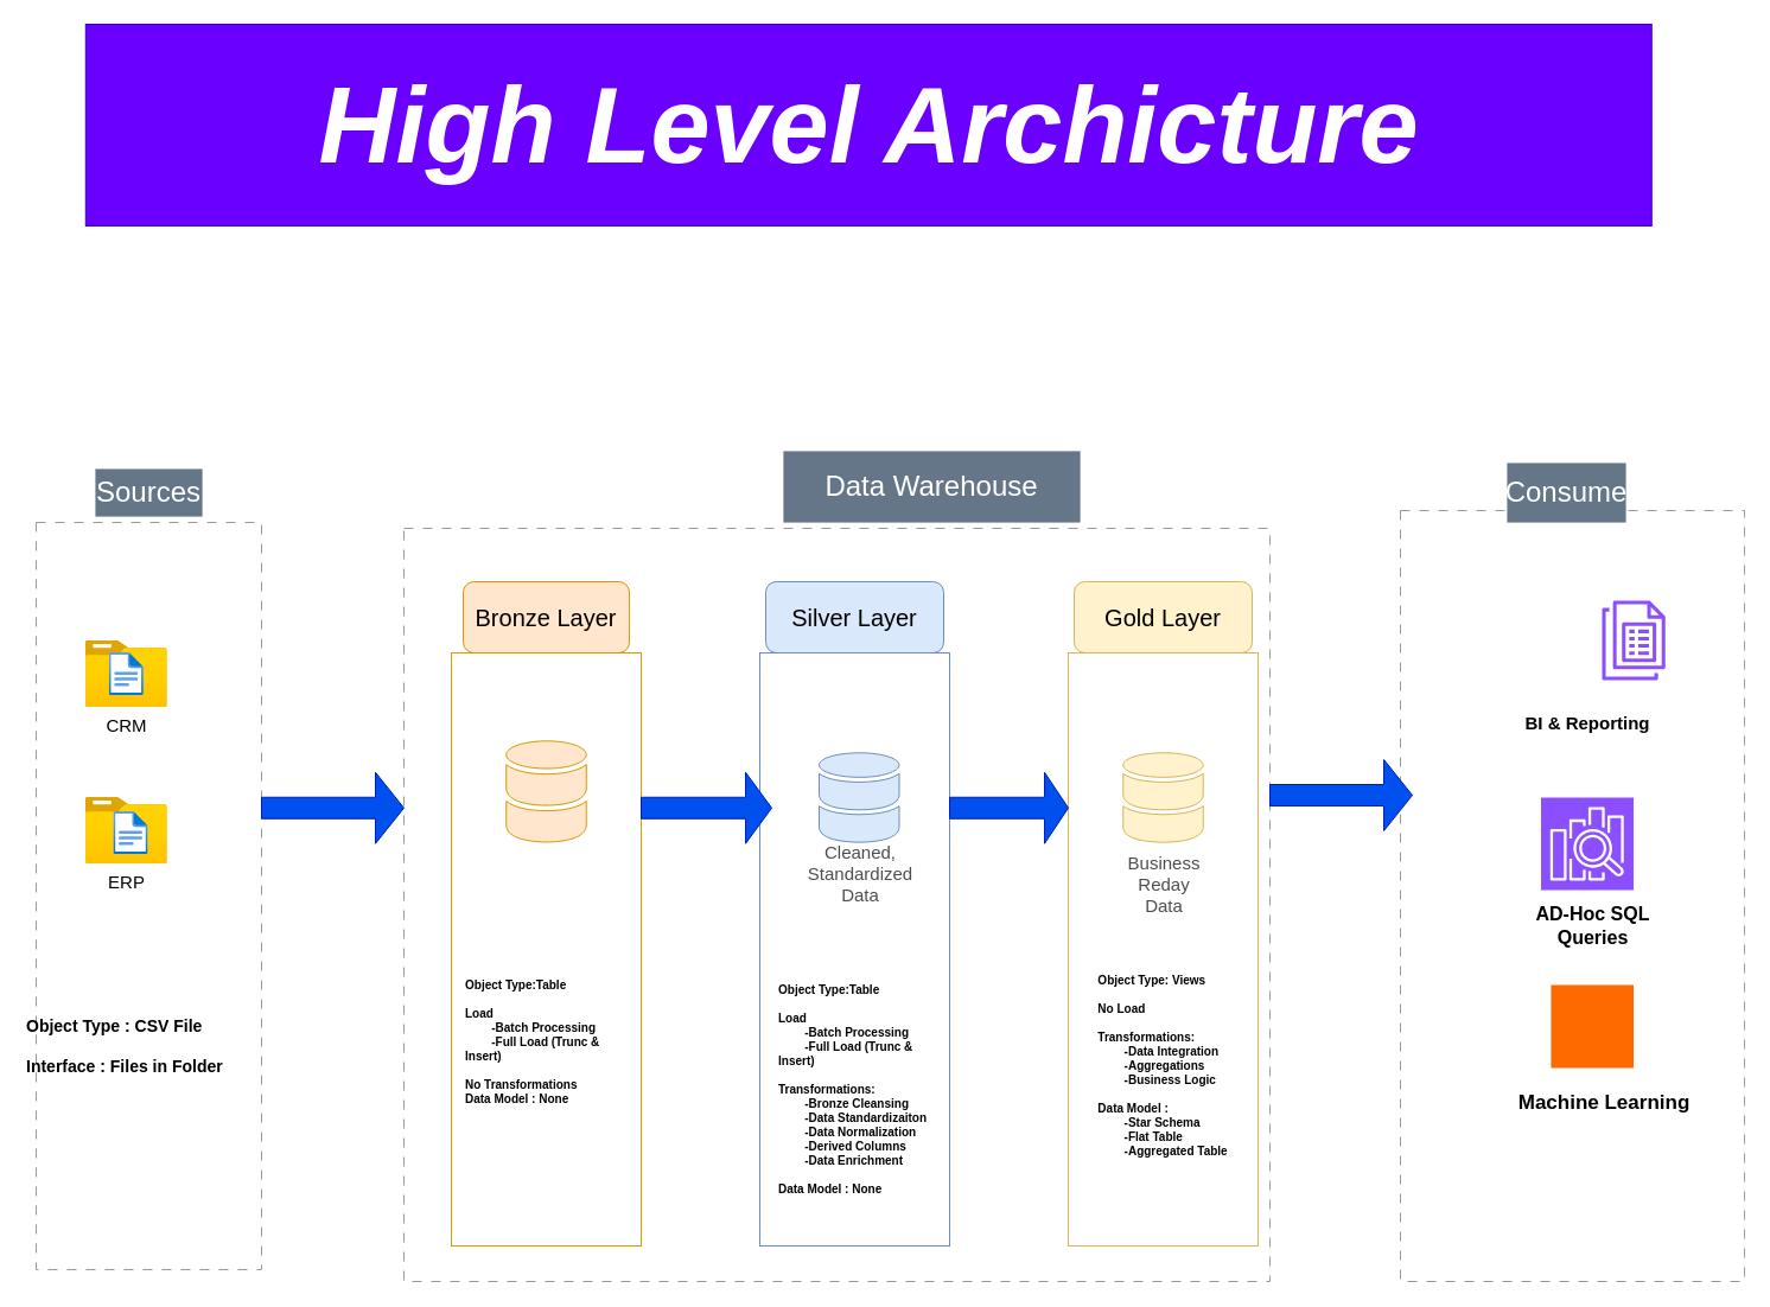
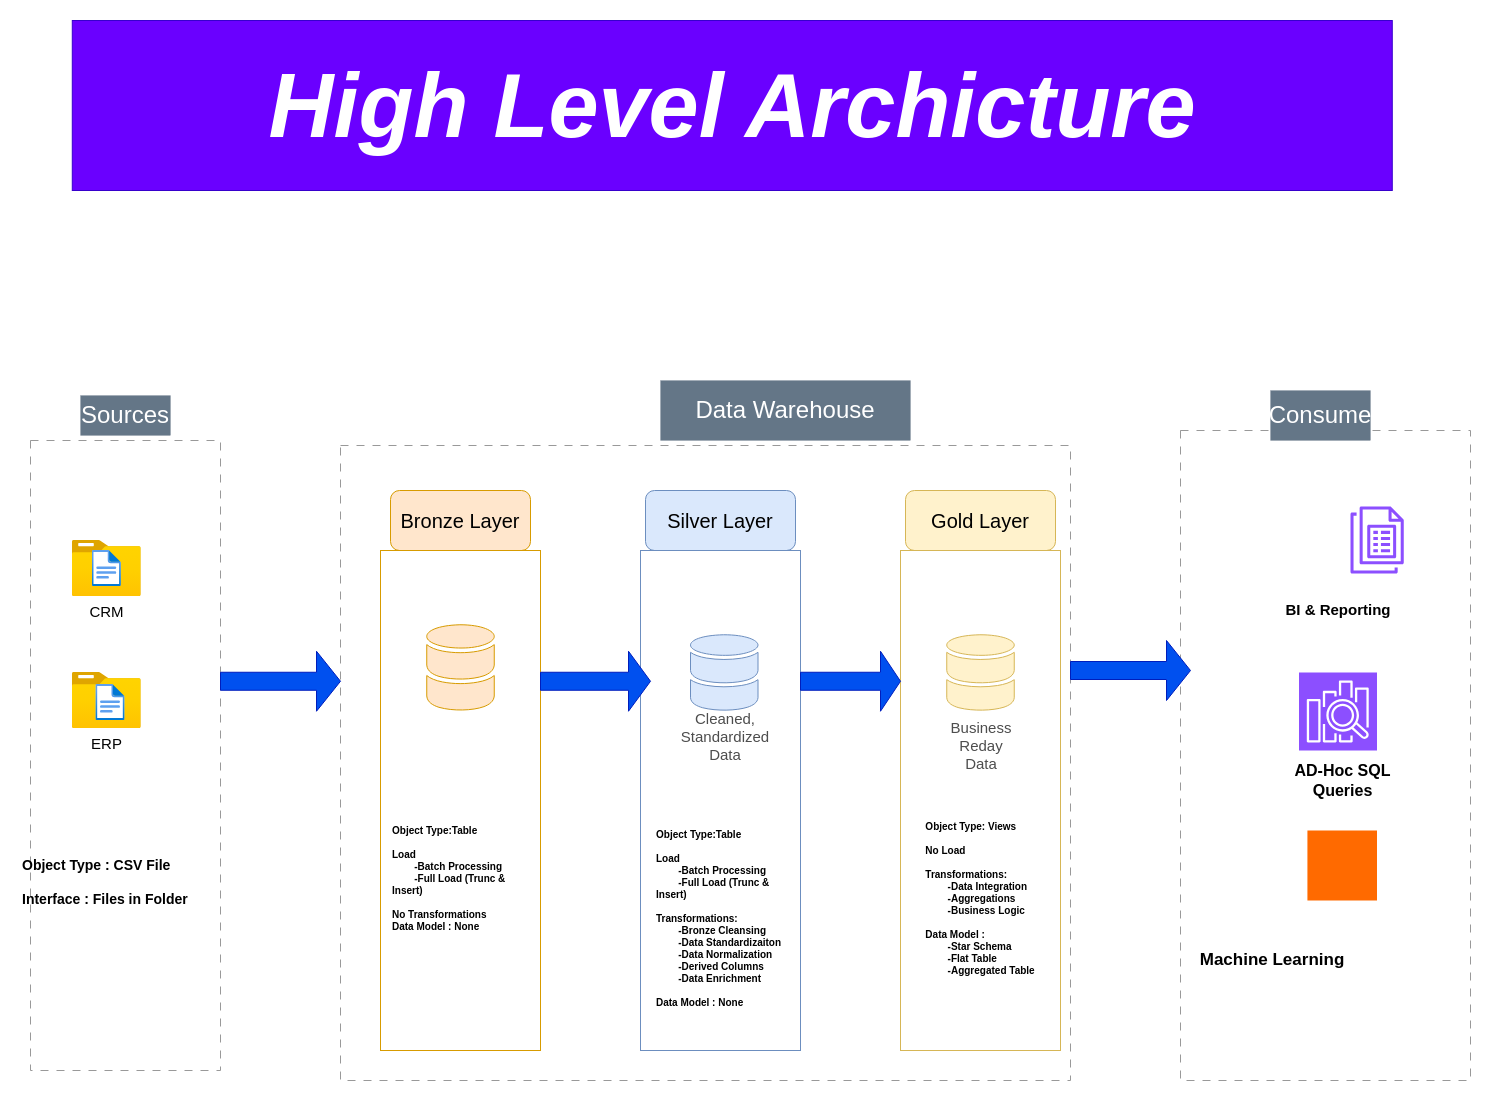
- <mxCell id="37" value="Machine Learning" style="text;html=1;align=center;verticalAlign=middle;whiteSpace=wrap;rounded=0;fontSize=17;fontStyle=1" vertex="1" parent="1"><mxGeometry x="1277.5" y="915" width="148" height="30" as="geometry" /></mxCell>
+ <mxCell id="37" value="Machine Learning" style="text;html=1;align=center;verticalAlign=middle;whiteSpace=wrap;rounded=0;fontSize=17;fontStyle=1" vertex="1" parent="1"><mxGeometry x="1197.5" y="945" width="148" height="30" as="geometry" /></mxCell>
